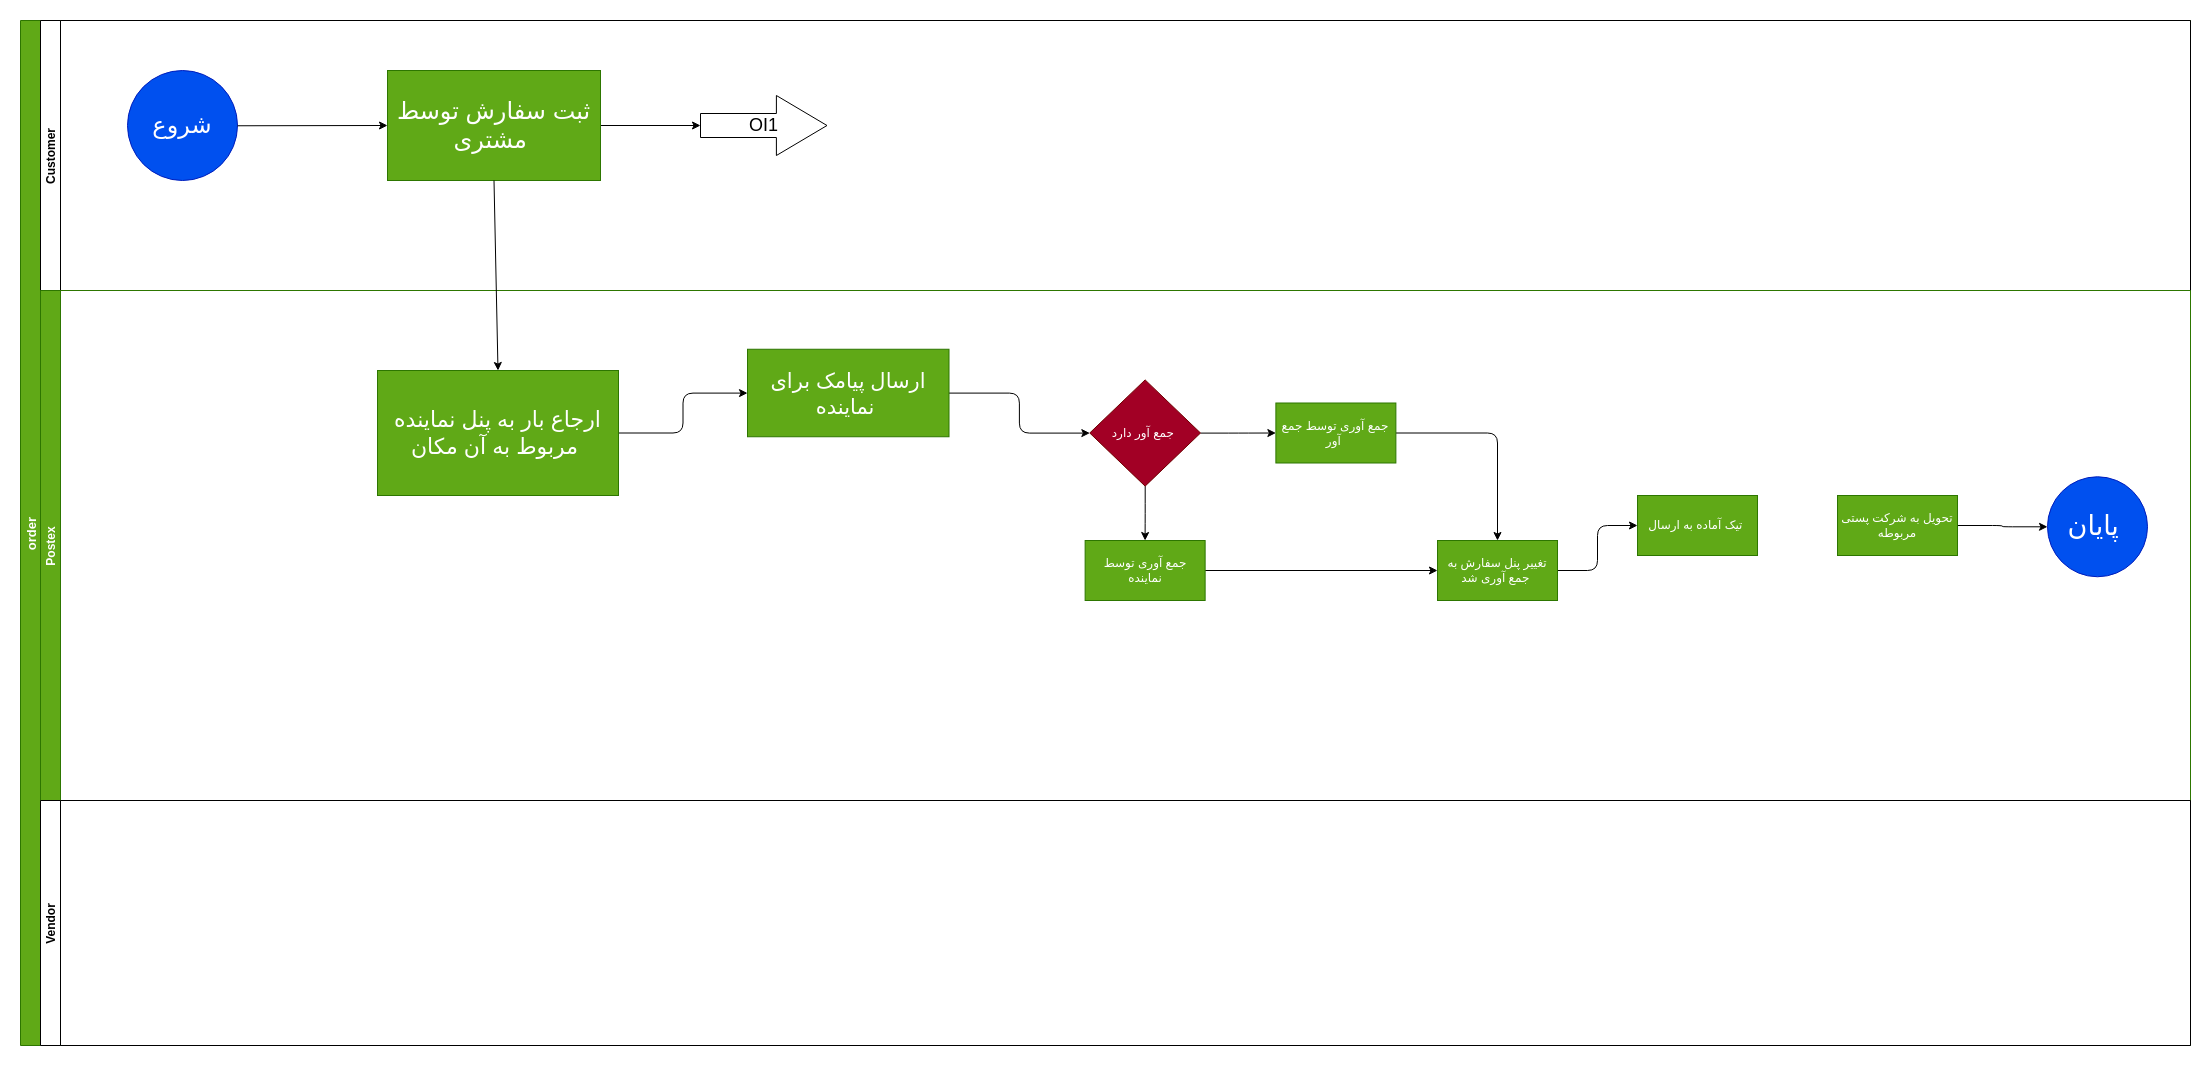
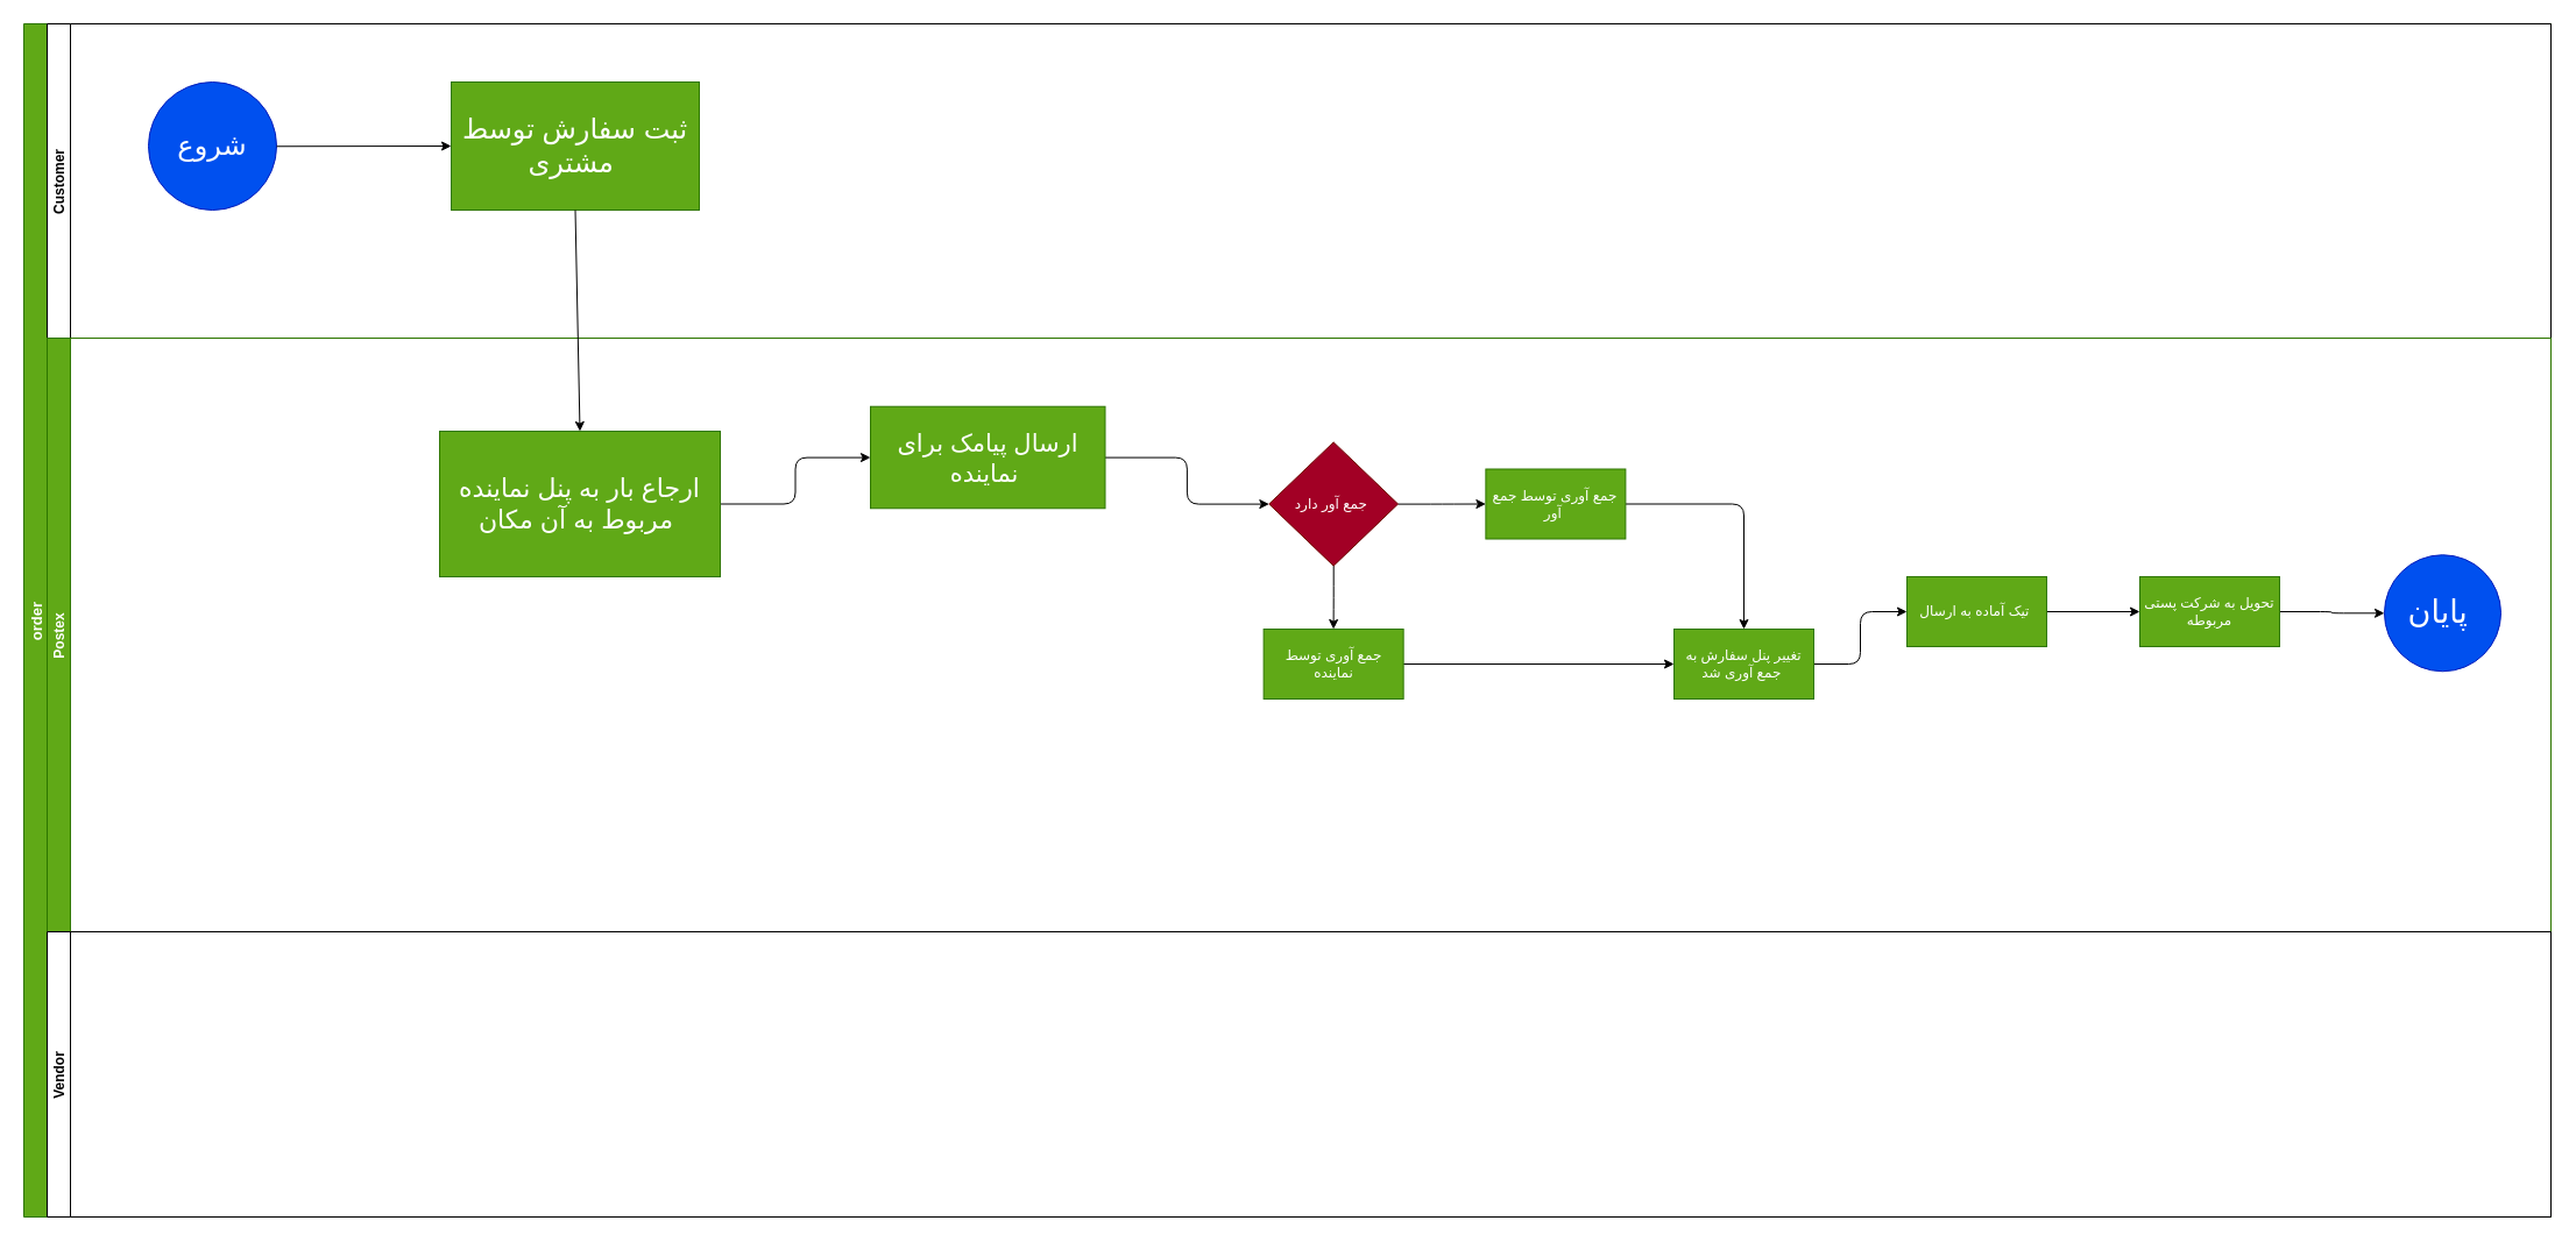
- <mxCell id="5" value="" style="edgeStyle=none;html=1;" parent="3" source="6" target="8" edge="1"><mxGeometry relative="1" as="geometry" /></mxCell>
- <mxCell id="8" value="&lt;font style=&quot;font-size: 18px&quot;&gt;OI1&lt;/font&gt;" style="shape=singleArrow;whiteSpace=wrap;html=1;arrowWidth=0.4;arrowSize=0.4;" parent="3" vertex="1"><mxGeometry x="660" y="75" width="126.5" height="60" as="geometry" /></mxCell>
+ <mxCell id="24" value="" style="edgeStyle=orthogonalEdgeStyle;html=1;" parent="9" source="25" target="27" edge="1"><mxGeometry relative="1" as="geometry" /></mxCell>
